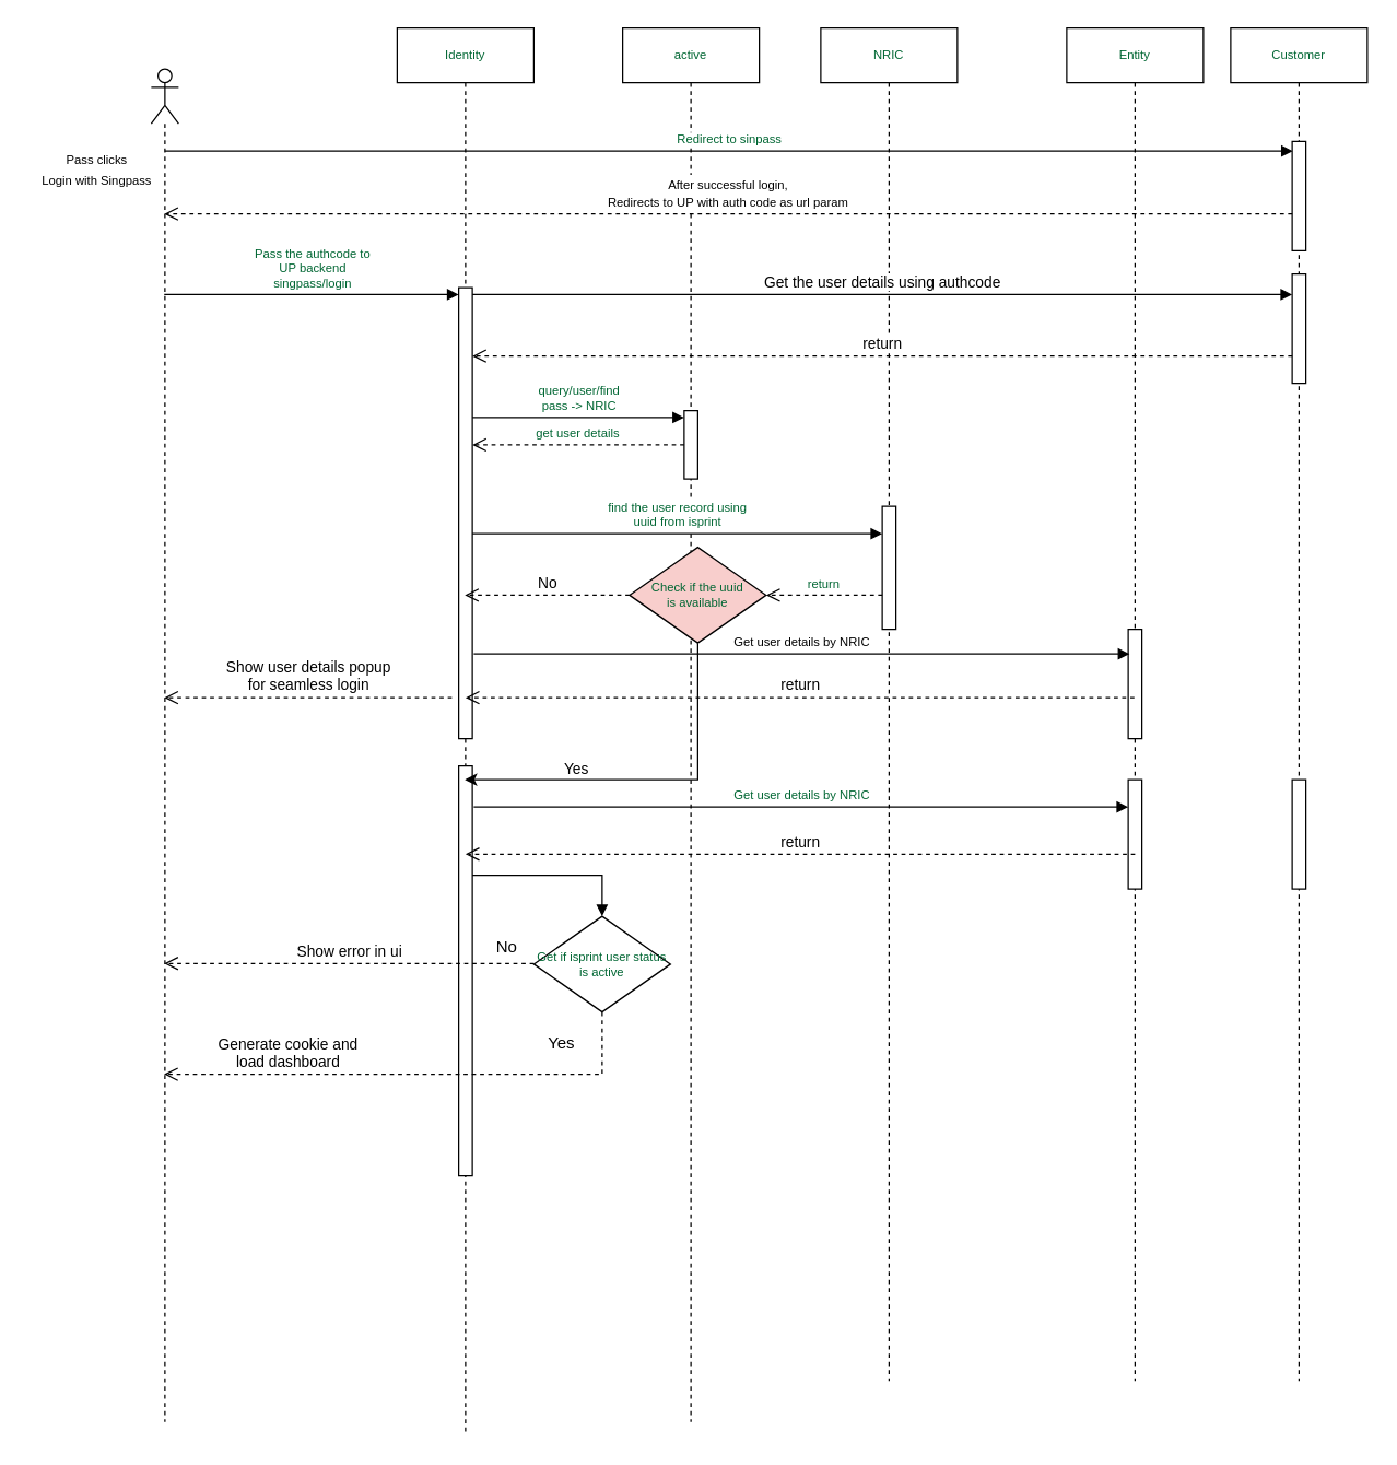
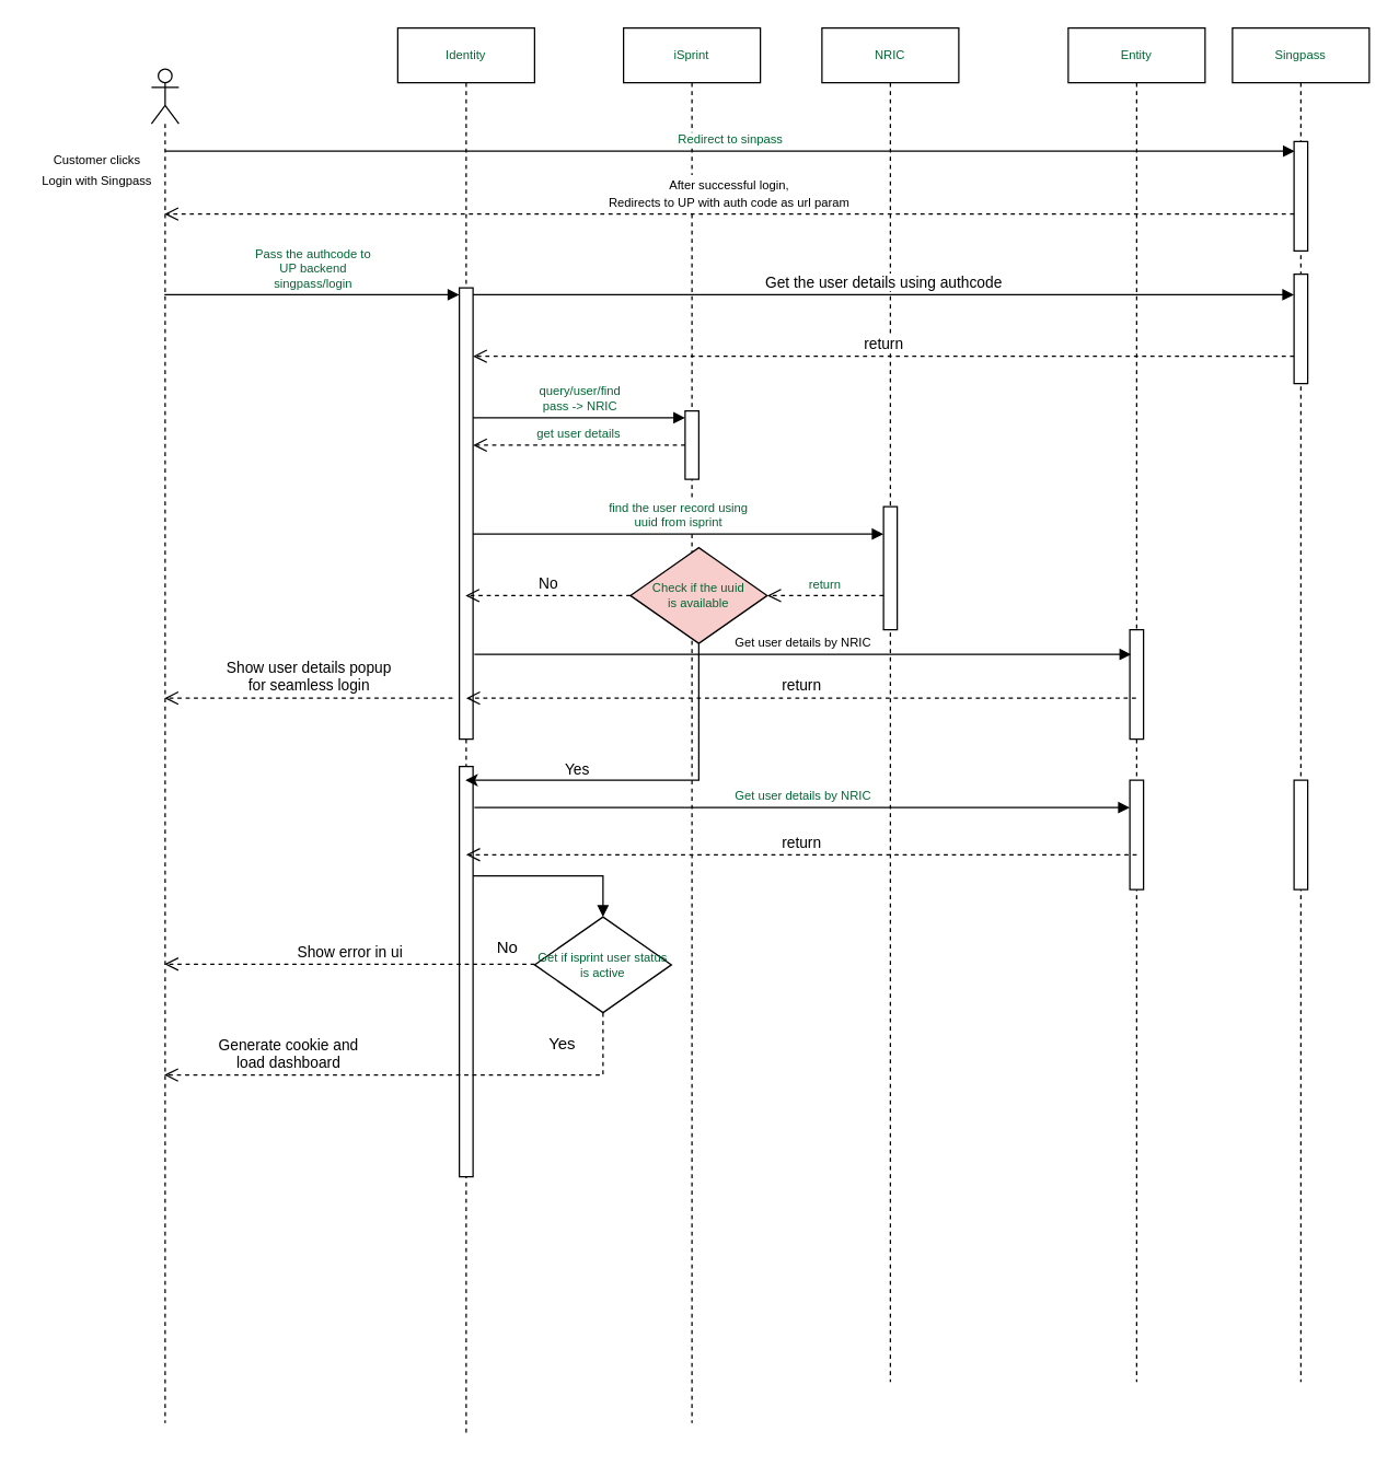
- <mxCell id="6" value="active" style="shape=umlLifeline;perimeter=lifelinePerimeter;whiteSpace=wrap;html=1;container=1;dropTarget=0;collapsible=0;recursiveResize=0;outlineConnect=0;portConstraint=eastwest;newEdgeStyle={&quot;curved&quot;:0,&quot;rounded&quot;:0};fontColor=#006633;fontSize=9;" parent="1" vertex="1"><mxGeometry x="455" y="20" width="100" height="1020" as="geometry" /></mxCell>
+ <mxCell id="6" value="iSprint" style="shape=umlLifeline;perimeter=lifelinePerimeter;whiteSpace=wrap;html=1;container=1;dropTarget=0;collapsible=0;recursiveResize=0;outlineConnect=0;portConstraint=eastwest;newEdgeStyle={&quot;curved&quot;:0,&quot;rounded&quot;:0};fontColor=#006633;fontSize=9;" parent="1" vertex="1"><mxGeometry x="455" y="20" width="100" height="1020" as="geometry" /></mxCell>
- <mxCell id="24" value="Customer" style="shape=umlLifeline;perimeter=lifelinePerimeter;whiteSpace=wrap;html=1;container=1;dropTarget=0;collapsible=0;recursiveResize=0;outlineConnect=0;portConstraint=eastwest;newEdgeStyle={&quot;curved&quot;:0,&quot;rounded&quot;:0};fontColor=#006633;fontSize=9;" vertex="1" parent="1"><mxGeometry x="900" y="20" width="100" height="990" as="geometry" /></mxCell>
+ <mxCell id="24" value="Singpass" style="shape=umlLifeline;perimeter=lifelinePerimeter;whiteSpace=wrap;html=1;container=1;dropTarget=0;collapsible=0;recursiveResize=0;outlineConnect=0;portConstraint=eastwest;newEdgeStyle={&quot;curved&quot;:0,&quot;rounded&quot;:0};fontColor=#006633;fontSize=9;" vertex="1" parent="1"><mxGeometry x="900" y="20" width="100" height="990" as="geometry" /></mxCell>
- <mxCell id="23" value="&lt;font style=&quot;font-size: 9px;&quot;&gt;Pass clicks &lt;br&gt;Login with Singpass&lt;/font&gt;" style="text;html=1;align=center;verticalAlign=middle;resizable=0;points=[];autosize=1;strokeColor=none;fillColor=none;" vertex="1" parent="1"><mxGeometry x="20" y="103" width="100" height="40" as="geometry" /></mxCell>
+ <mxCell id="23" value="&lt;font style=&quot;font-size: 9px;&quot;&gt;Customer clicks &lt;br&gt;Login with Singpass&lt;/font&gt;" style="text;html=1;align=center;verticalAlign=middle;resizable=0;points=[];autosize=1;strokeColor=none;fillColor=none;" vertex="1" parent="1"><mxGeometry x="20" y="103" width="100" height="40" as="geometry" /></mxCell>
